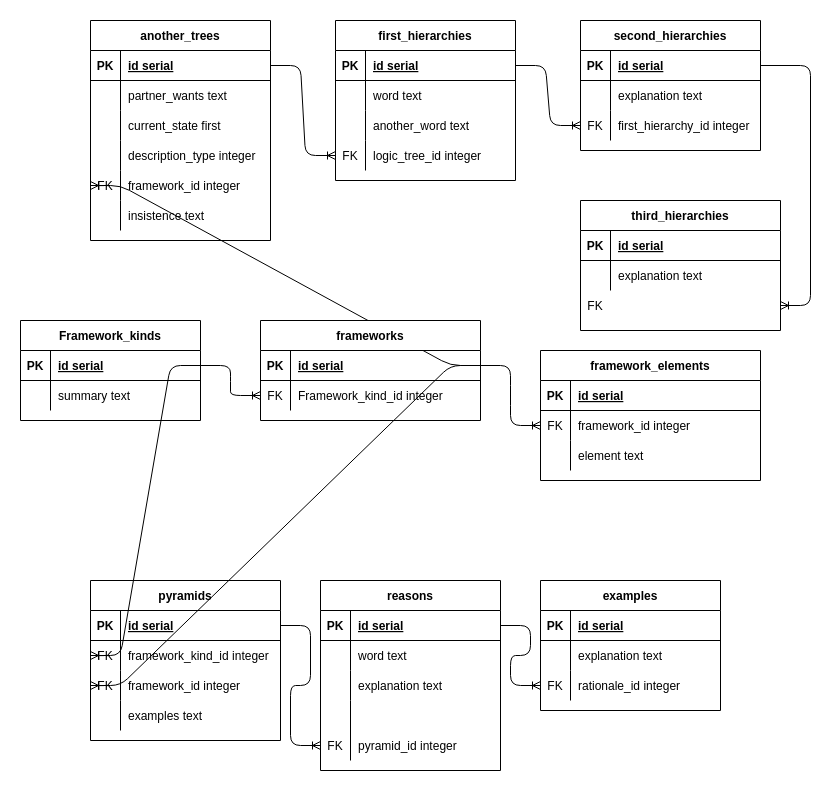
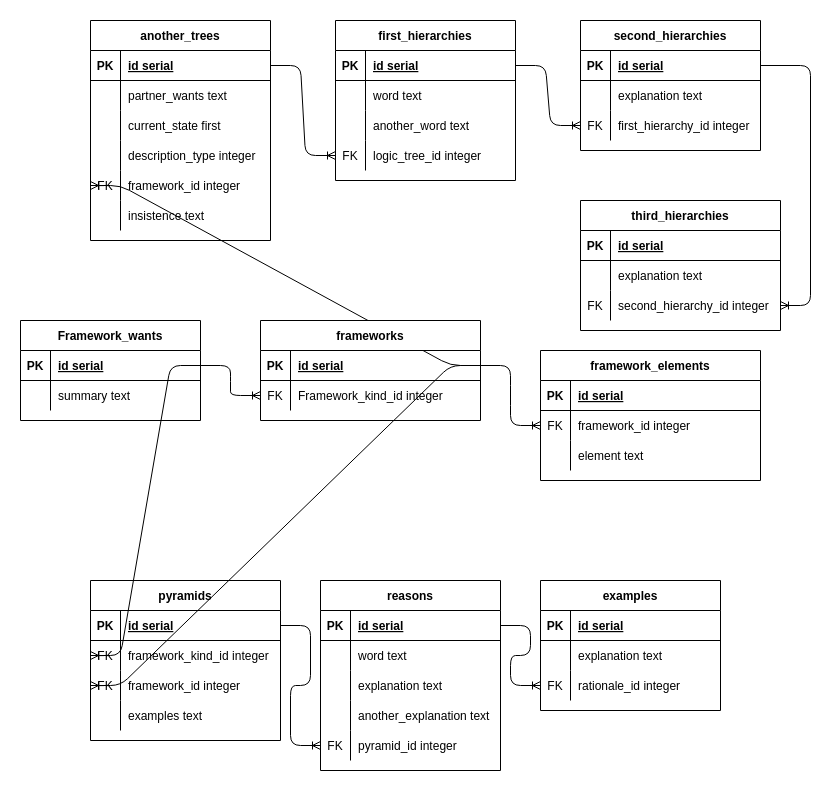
+ <mxCell id="101" value="second_hierarchy_id integer" style="shape=partialRectangle;connectable=0;fillColor=none;top=0;left=0;bottom=0;right=0;align=left;spacingLeft=6;overflow=hidden;" parent="99" vertex="1"><mxGeometry x="30" width="170" height="30" as="geometry" /></mxCell>
- <mxCell id="113" value="Framework_kinds" style="shape=table;startSize=30;container=1;collapsible=1;childLayout=tableLayout;fixedRows=1;rowLines=0;fontStyle=1;align=center;resizeLast=1;" parent="1" vertex="1"><mxGeometry x="20" y="320" width="180" height="100" as="geometry" /></mxCell>
+ <mxCell id="113" value="Framework_wants" style="shape=table;startSize=30;container=1;collapsible=1;childLayout=tableLayout;fixedRows=1;rowLines=0;fontStyle=1;align=center;resizeLast=1;" parent="1" vertex="1"><mxGeometry x="20" y="320" width="180" height="100" as="geometry" /></mxCell>
+ <mxCell id="75" value="another_explanation text" style="shape=partialRectangle;connectable=0;fillColor=none;top=0;left=0;bottom=0;right=0;align=left;spacingLeft=6;overflow=hidden;" parent="73" vertex="1"><mxGeometry x="30" width="150" height="30" as="geometry" /></mxCell>
